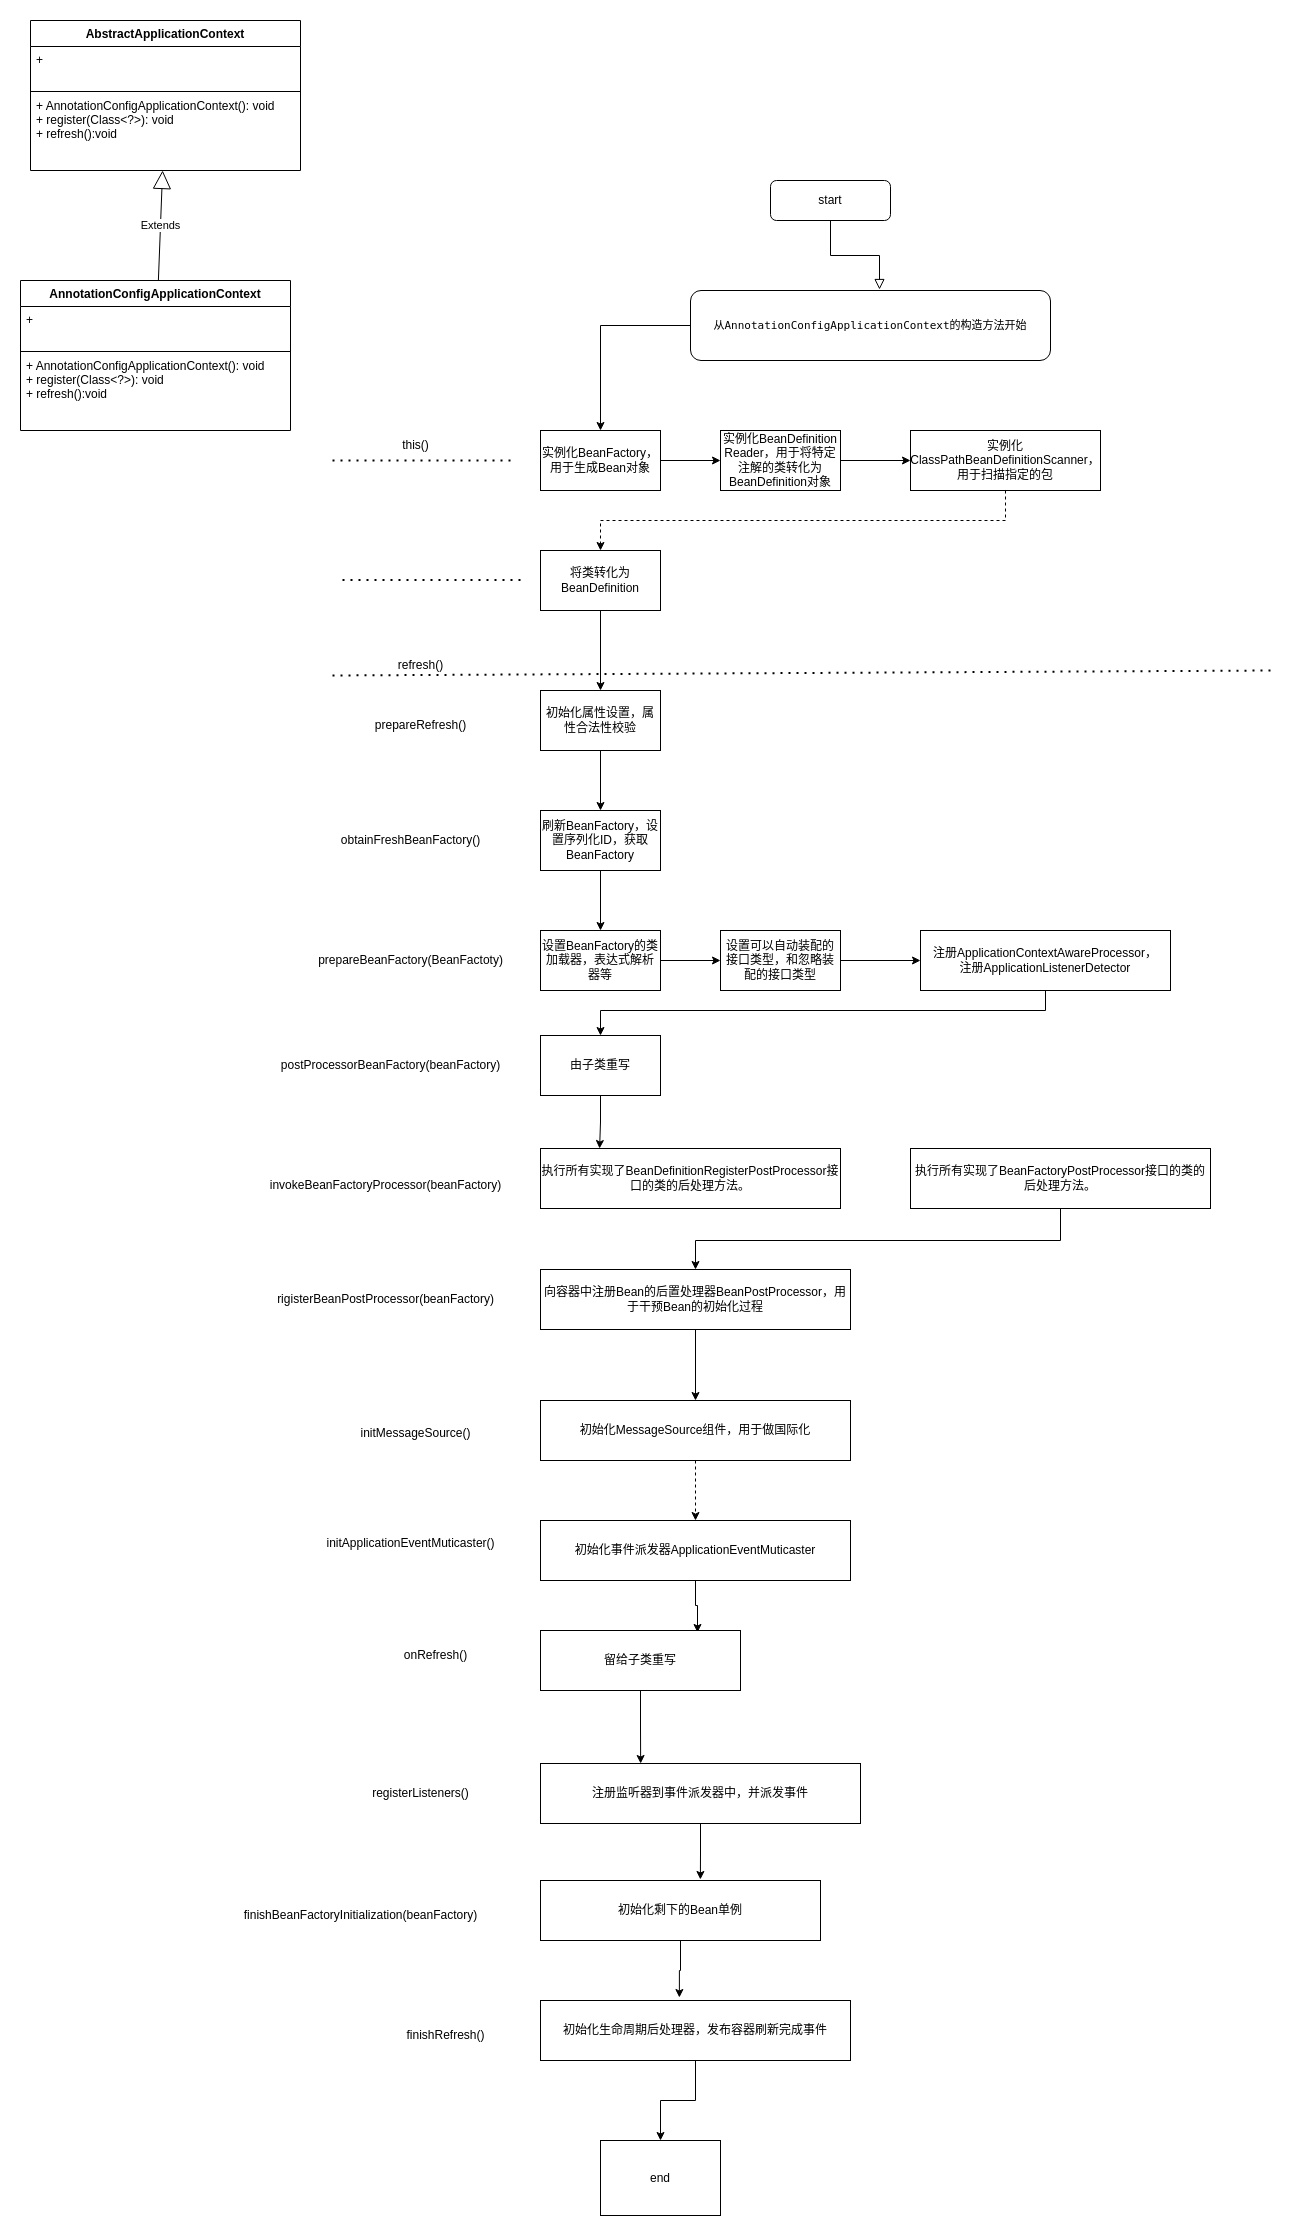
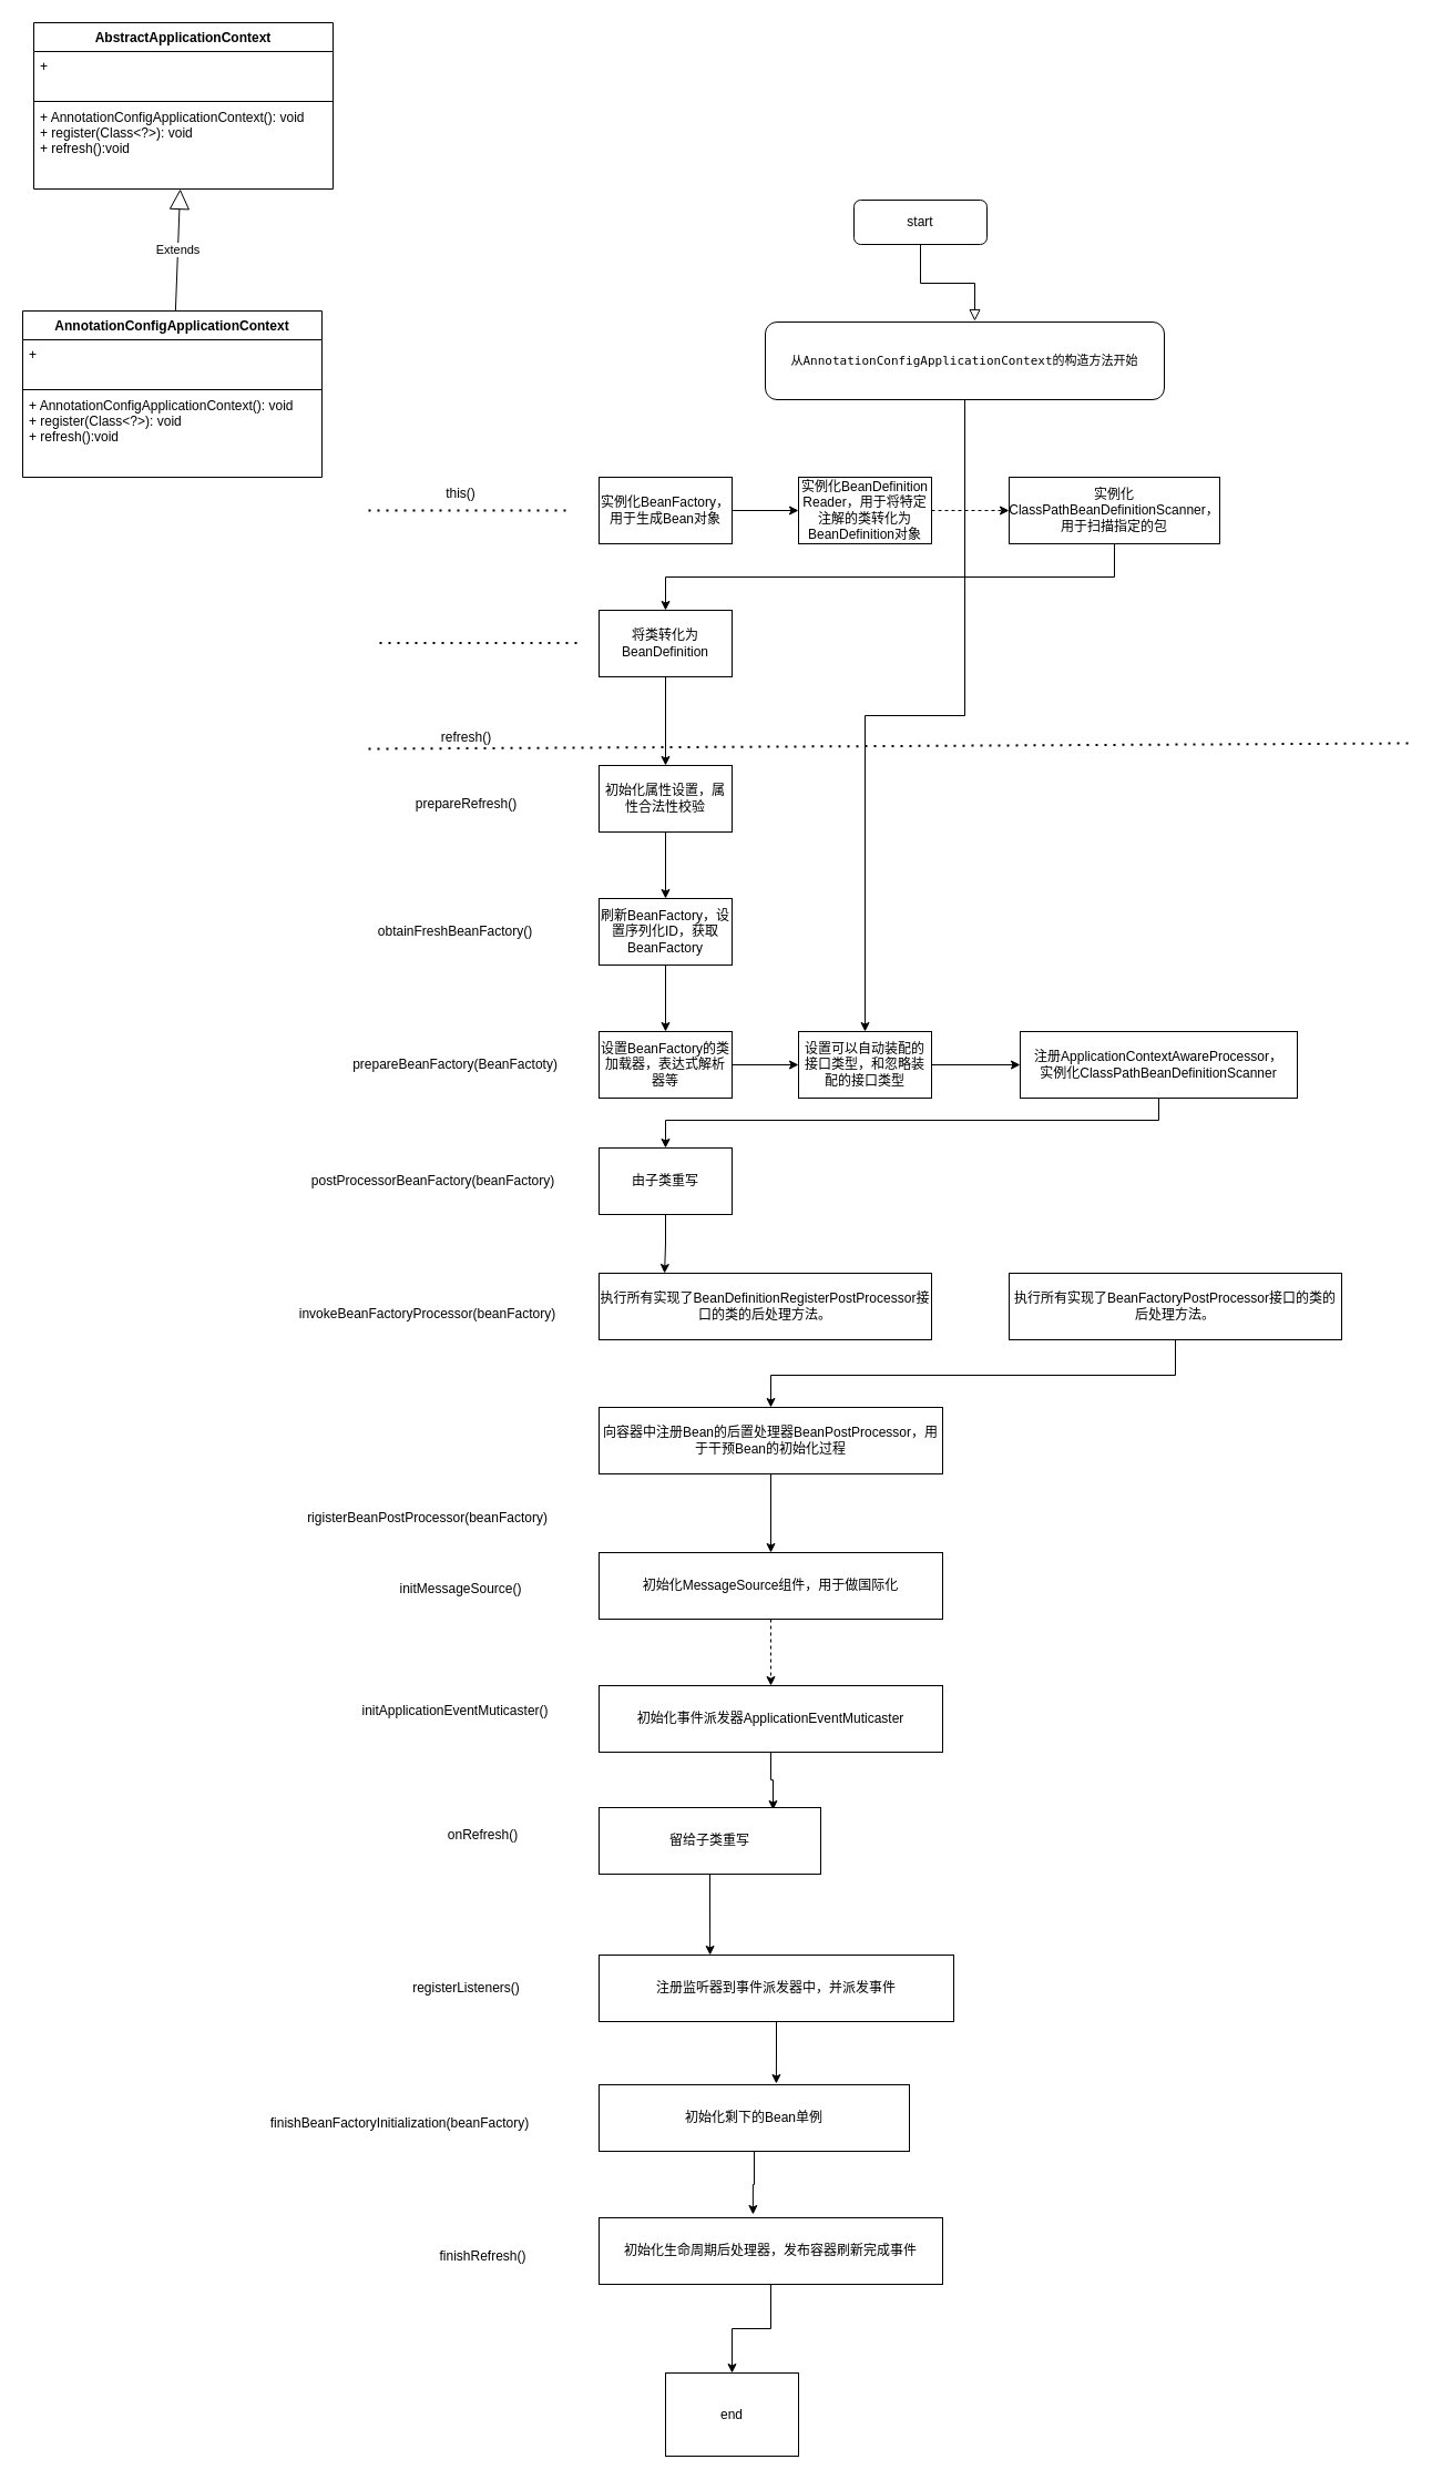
- <mxCell id="4" style="edgeStyle=orthogonalEdgeStyle;rounded=0;orthogonalLoop=1;jettySize=auto;html=1;entryX=0.5;entryY=0;entryDx=0;entryDy=0;" edge="1" parent="1" source="5" target="16"><mxGeometry relative="1" as="geometry" /></mxCell>
+ <mxCell id="4" style="edgeStyle=orthogonalEdgeStyle;rounded=0;orthogonalLoop=1;jettySize=auto;html=1;" edge="1" parent="1" source="5" target="35"><mxGeometry relative="1" as="geometry" /></mxCell>
- <mxCell id="17" style="edgeStyle=orthogonalEdgeStyle;rounded=0;orthogonalLoop=1;jettySize=auto;html=1;entryX=0;entryY=0.5;entryDx=0;entryDy=0;" edge="1" parent="1" source="18" target="20"><mxGeometry relative="1" as="geometry" /></mxCell>
+ <mxCell id="17" style="edgeStyle=orthogonalEdgeStyle;rounded=0;orthogonalLoop=1;jettySize=auto;html=1;entryX=0;entryY=0.5;entryDx=0;entryDy=0;dashed=1;" edge="1" parent="1" source="18" target="20"><mxGeometry relative="1" as="geometry" /></mxCell>
- <mxCell id="19" style="edgeStyle=orthogonalEdgeStyle;rounded=0;orthogonalLoop=1;jettySize=auto;html=1;entryX=0.5;entryY=0;entryDx=0;entryDy=0;dashed=1;" edge="1" parent="1" source="20" target="22"><mxGeometry relative="1" as="geometry"><Array as="points"><mxPoint x="1005" y="520" /><mxPoint x="600" y="520" /></Array></mxGeometry></mxCell>
+ <mxCell id="19" style="edgeStyle=orthogonalEdgeStyle;rounded=0;orthogonalLoop=1;jettySize=auto;html=1;entryX=0.5;entryY=0;entryDx=0;entryDy=0;" edge="1" parent="1" source="20" target="22"><mxGeometry relative="1" as="geometry"><Array as="points"><mxPoint x="1005" y="520" /><mxPoint x="600" y="520" /></Array></mxGeometry></mxCell>
- <mxCell id="37" value="注册ApplicationContextAwareProcessor，&lt;br&gt;注册ApplicationListenerDetector" style="whiteSpace=wrap;html=1;" vertex="1" parent="1"><mxGeometry x="920" y="930" width="250" height="60" as="geometry" /></mxCell>
+ <mxCell id="37" value="注册ApplicationContextAwareProcessor，&lt;br&gt;实例化ClassPathBeanDefinitionScanner" style="whiteSpace=wrap;html=1;" vertex="1" parent="1"><mxGeometry x="920" y="930" width="250" height="60" as="geometry" /></mxCell>
- <mxCell id="48" value="rigisterBeanPostProcessor(beanFactory)" style="text;html=1;align=center;verticalAlign=middle;resizable=0;points=[];autosize=1;strokeColor=none;fillColor=none;" vertex="1" parent="1"><mxGeometry x="265" y="1284" width="240" height="30" as="geometry" /></mxCell>
+ <mxCell id="48" value="rigisterBeanPostProcessor(beanFactory)" style="text;html=1;align=center;verticalAlign=middle;resizable=0;points=[];autosize=1;strokeColor=none;fillColor=none;" vertex="1" parent="1"><mxGeometry x="265" y="1354" width="240" height="30" as="geometry" /></mxCell>
- <mxCell id="66" value="finishRefresh()" style="text;html=1;align=center;verticalAlign=middle;resizable=0;points=[];autosize=1;strokeColor=none;fillColor=none;" vertex="1" parent="1"><mxGeometry x="395" y="2020" width="100" height="30" as="geometry" /></mxCell>
+ <mxCell id="66" value="finishRefresh()" style="text;html=1;align=center;verticalAlign=middle;resizable=0;points=[];autosize=1;strokeColor=none;fillColor=none;" vertex="1" parent="1"><mxGeometry x="385" y="2020" width="100" height="30" as="geometry" /></mxCell>
